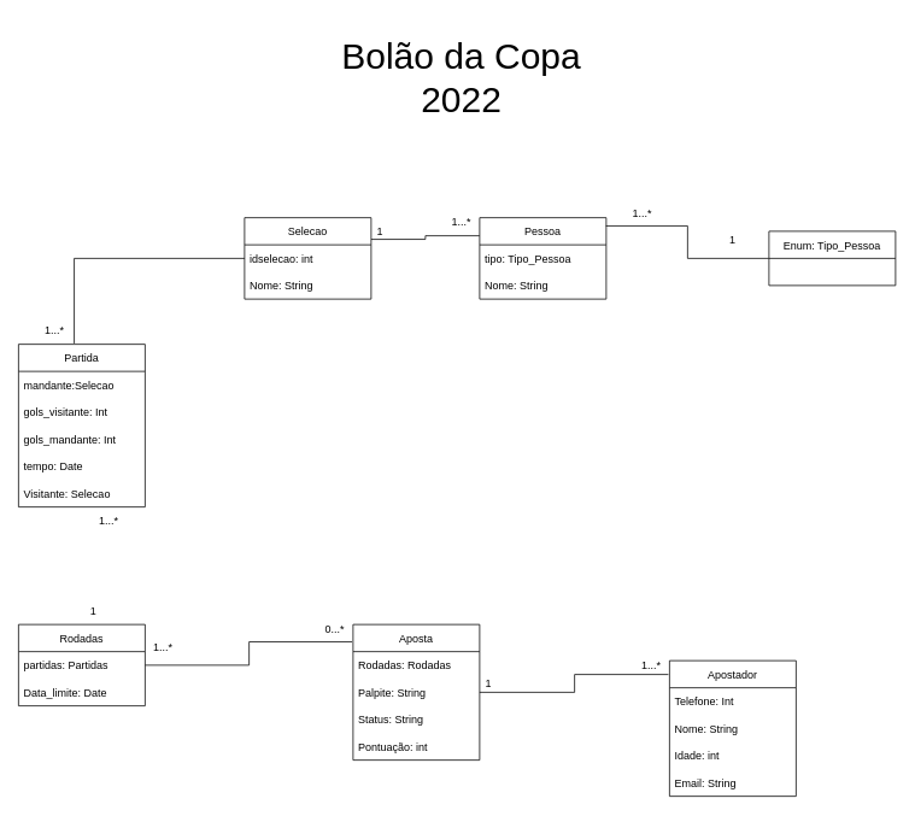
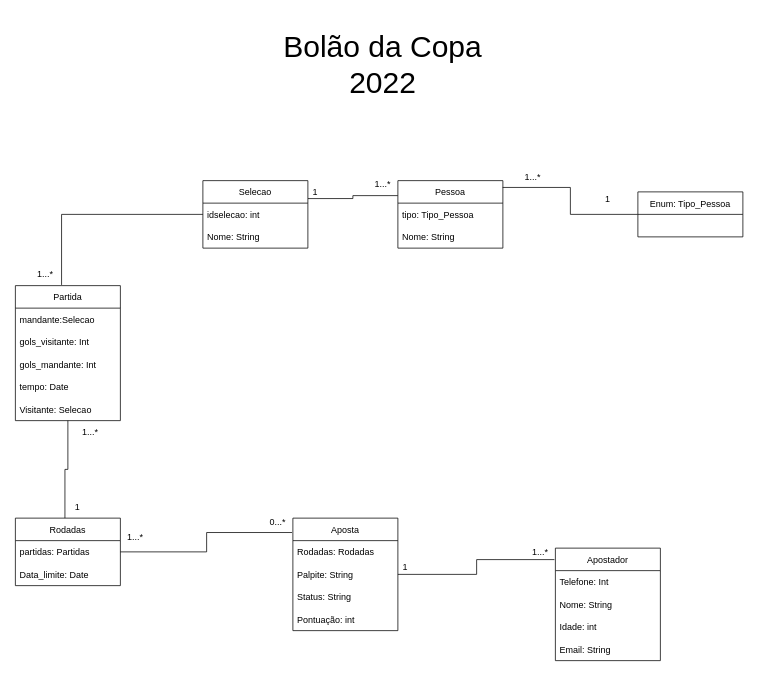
+ <mxCell id="8" style="edgeStyle=orthogonalEdgeStyle;rounded=0;orthogonalLoop=1;jettySize=auto;html=1;entryX=0.472;entryY=0.005;entryDx=0;entryDy=0;entryPerimeter=0;endArrow=none;endFill=0;" edge="1" parent="1" source="9" target="26"><mxGeometry relative="1" as="geometry" /></mxCell>
